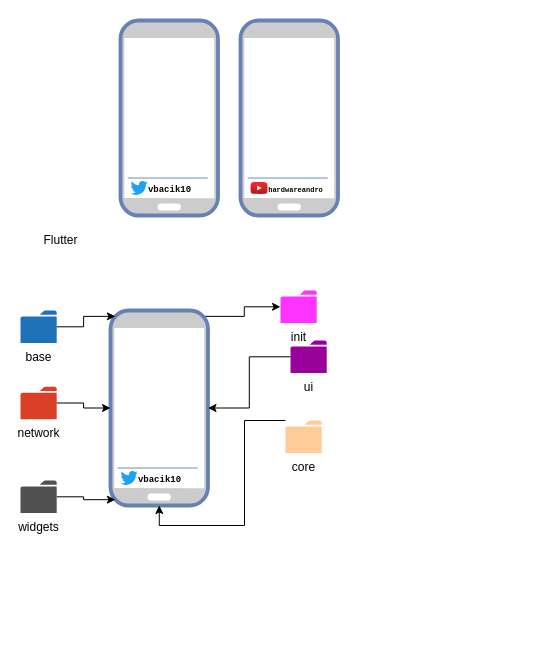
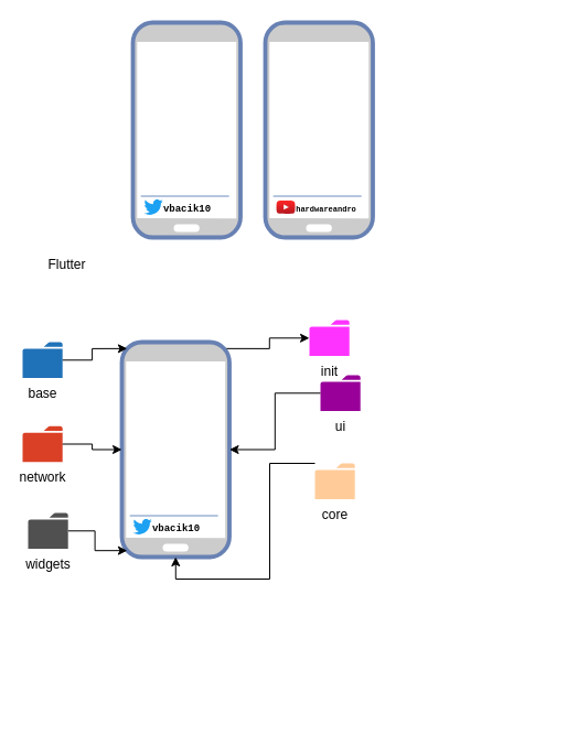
- <mxCell id="31" value="widgets" style="pointerEvents=1;shadow=0;dashed=0;html=1;strokeColor=none;fillColor=#505050;labelPosition=center;verticalLabelPosition=bottom;verticalAlign=top;outlineConnect=0;align=center;shape=mxgraph.office.concepts.folder;" parent="12" vertex="1"><mxGeometry y="170.004" width="36.2" height="32.586" as="geometry" /></mxCell>
+ <mxCell id="31" value="widgets" style="pointerEvents=1;shadow=0;dashed=0;html=1;strokeColor=none;fillColor=#505050;labelPosition=center;verticalLabelPosition=bottom;verticalAlign=top;outlineConnect=0;align=center;shape=mxgraph.office.concepts.folder;" parent="12" vertex="1"><mxGeometry x="5" y="155.004" width="36.2" height="32.586" as="geometry" /></mxCell>
